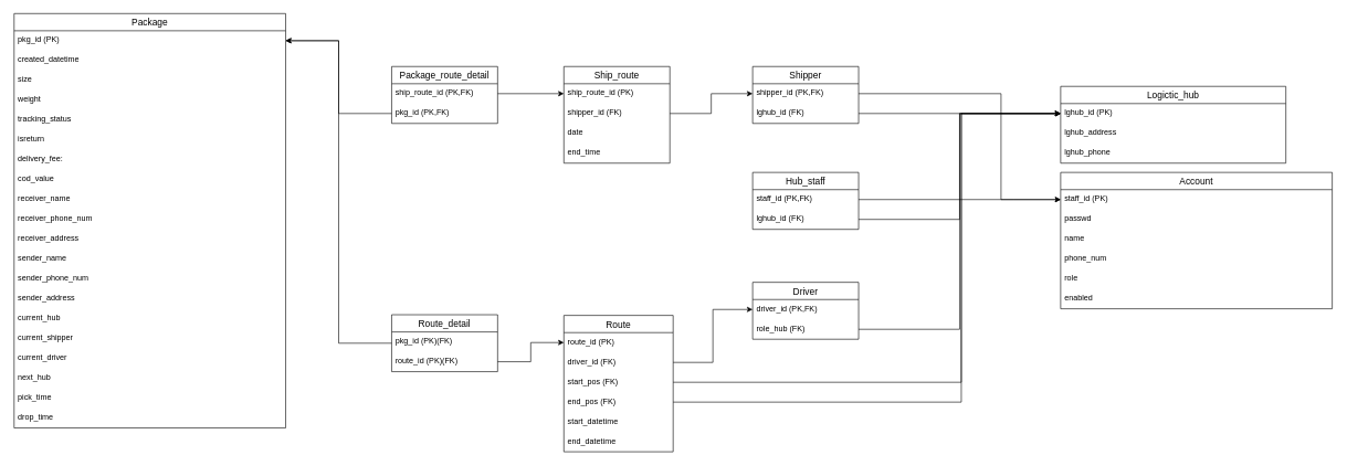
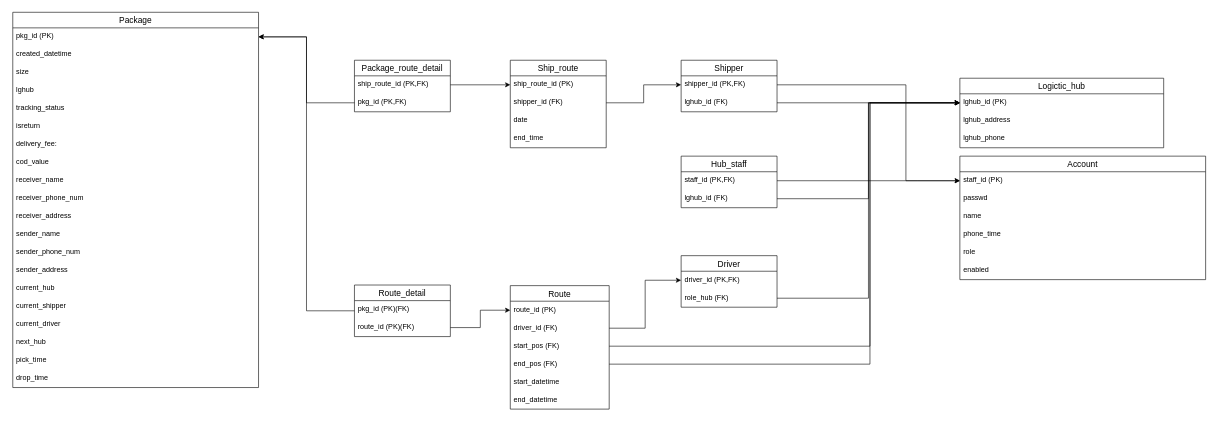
- <mxCell id="6" value="weight" style="text;strokeColor=none;fillColor=none;spacingLeft=4;spacingRight=4;overflow=hidden;rotatable=0;points=[[0,0.5],[1,0.5]];portConstraint=eastwest;fontSize=12;" parent="2" vertex="1"><mxGeometry y="116" width="410" height="30" as="geometry" /></mxCell>
+ <mxCell id="6" value="lghub" style="text;strokeColor=none;fillColor=none;spacingLeft=4;spacingRight=4;overflow=hidden;rotatable=0;points=[[0,0.5],[1,0.5]];portConstraint=eastwest;fontSize=12;" parent="2" vertex="1"><mxGeometry y="116" width="410" height="30" as="geometry" /></mxCell>
- <mxCell id="27" value="phone_num" style="text;strokeColor=none;fillColor=none;spacingLeft=4;spacingRight=4;overflow=hidden;rotatable=0;points=[[0,0.5],[1,0.5]];portConstraint=eastwest;fontSize=12;" parent="23" vertex="1"><mxGeometry y="116" width="410" height="30" as="geometry" /></mxCell>
+ <mxCell id="27" value="phone_time" style="text;strokeColor=none;fillColor=none;spacingLeft=4;spacingRight=4;overflow=hidden;rotatable=0;points=[[0,0.5],[1,0.5]];portConstraint=eastwest;fontSize=12;" parent="23" vertex="1"><mxGeometry y="116" width="410" height="30" as="geometry" /></mxCell>
